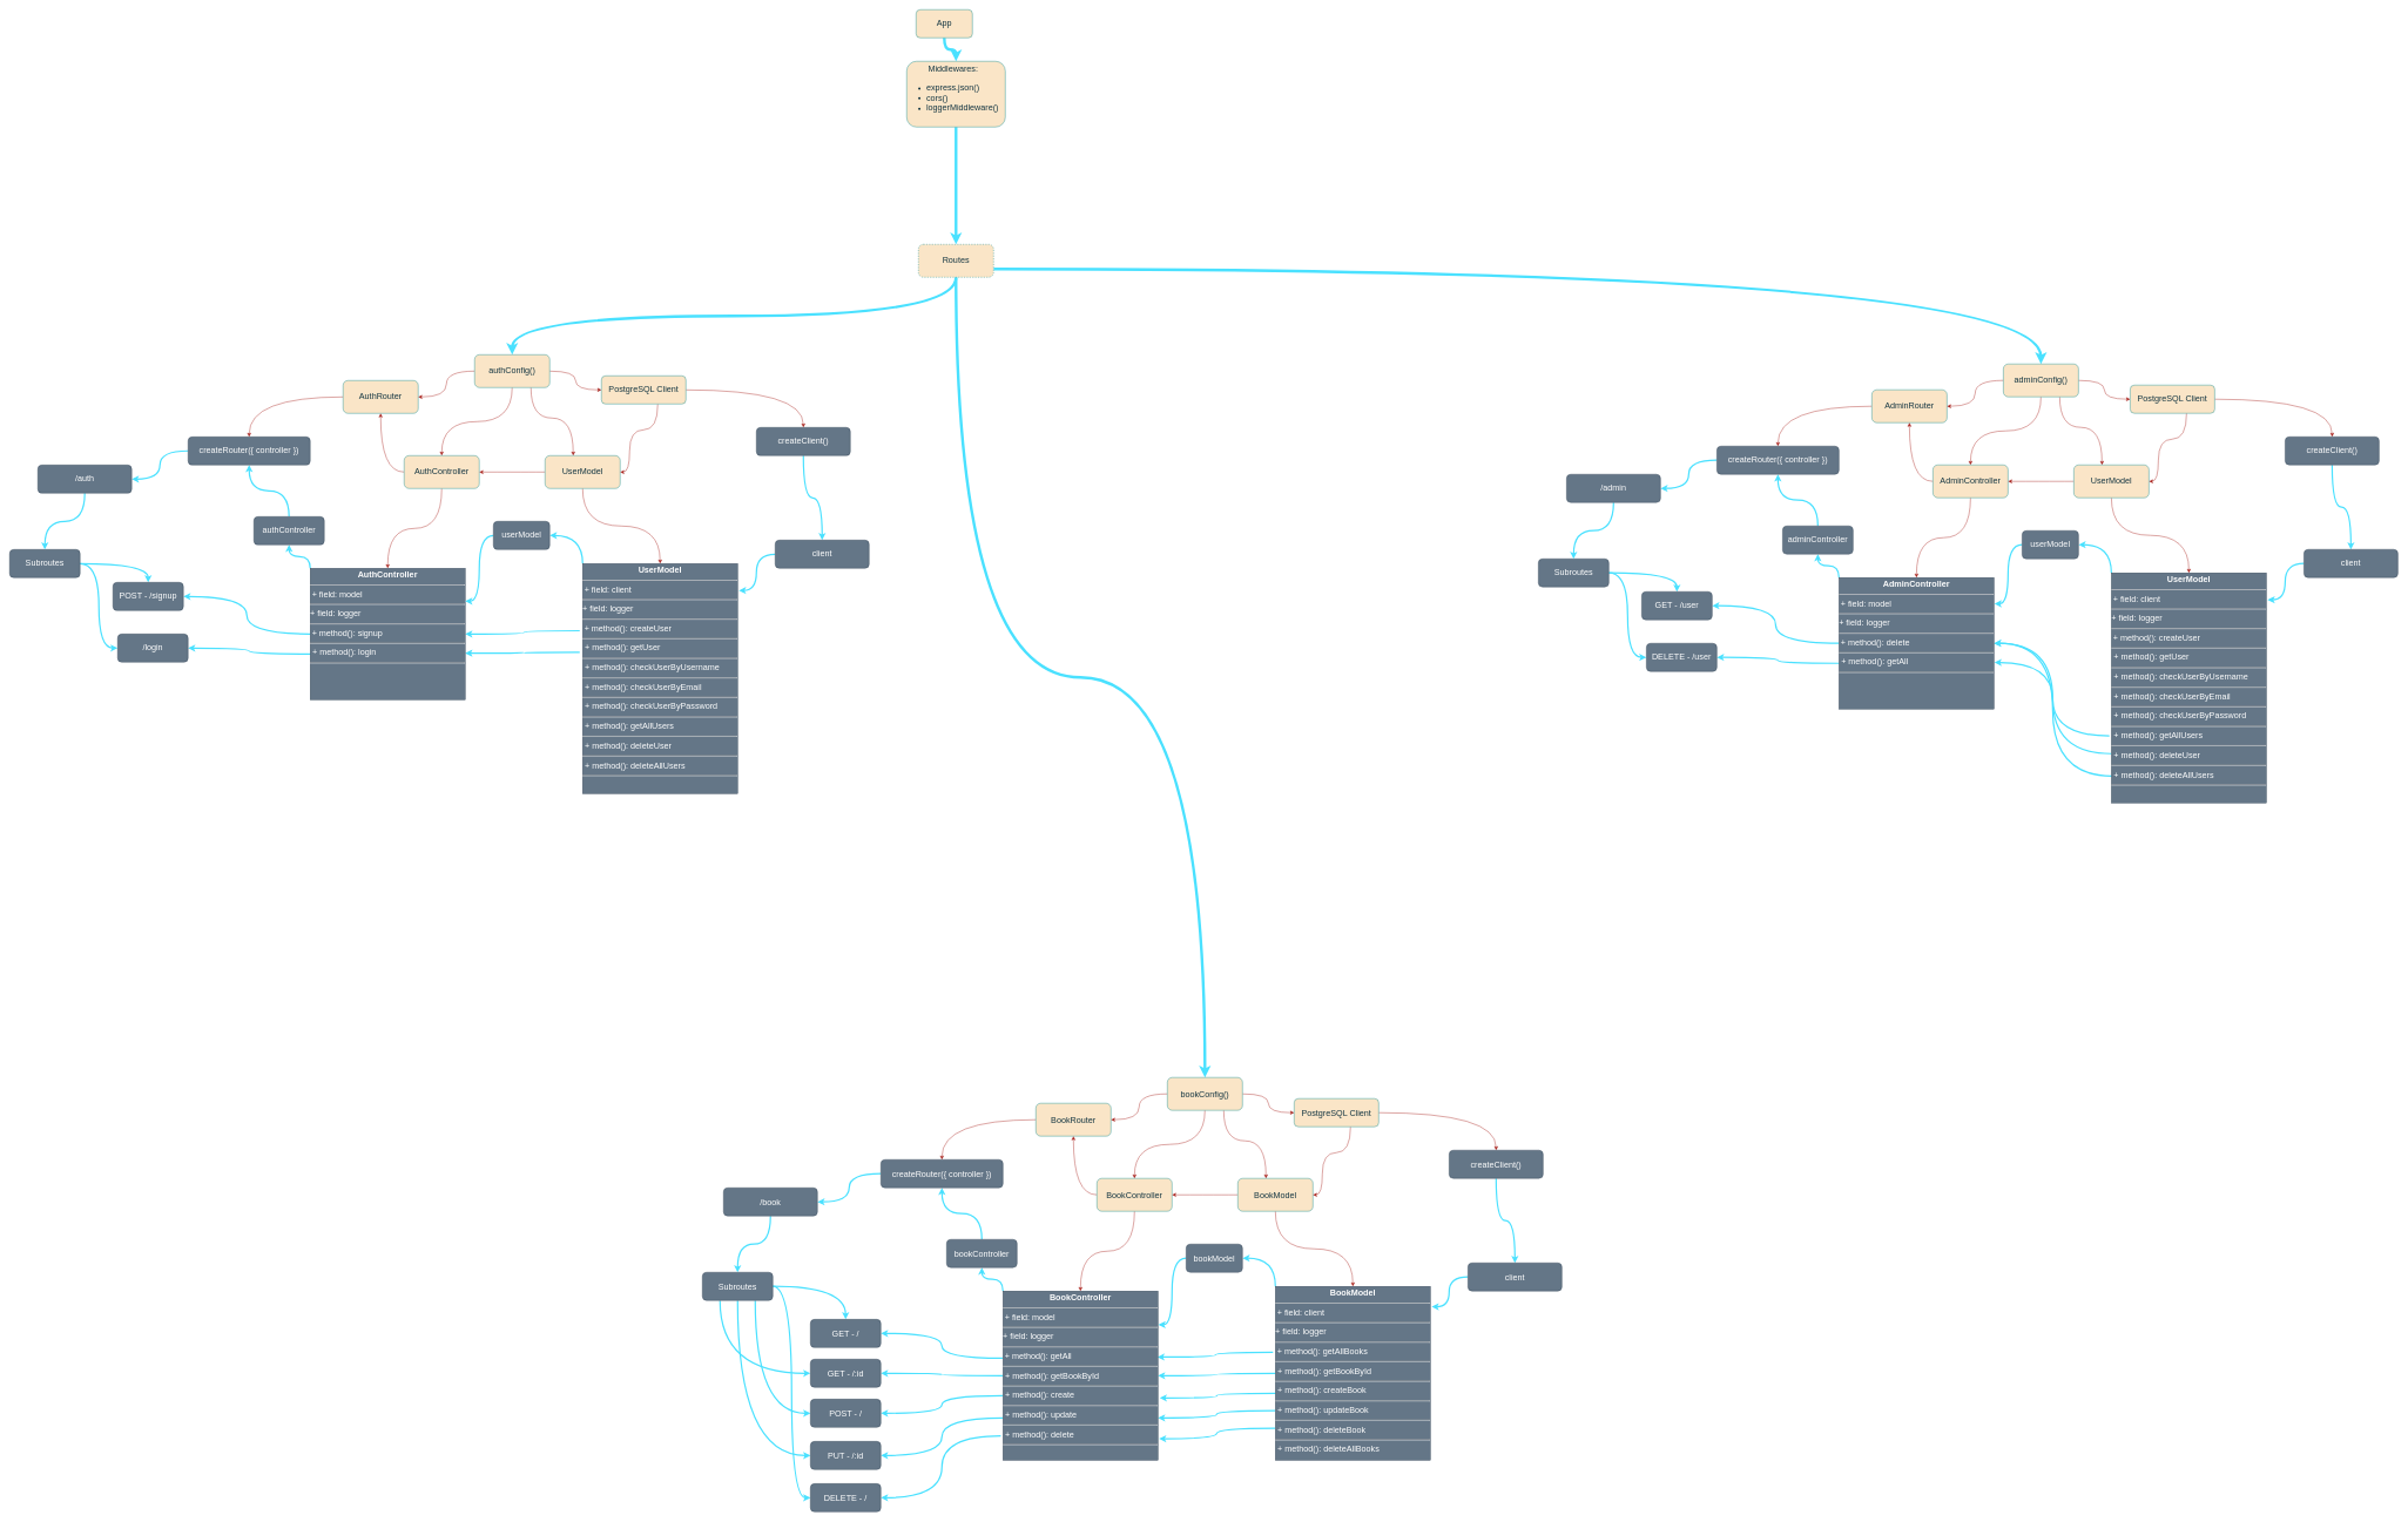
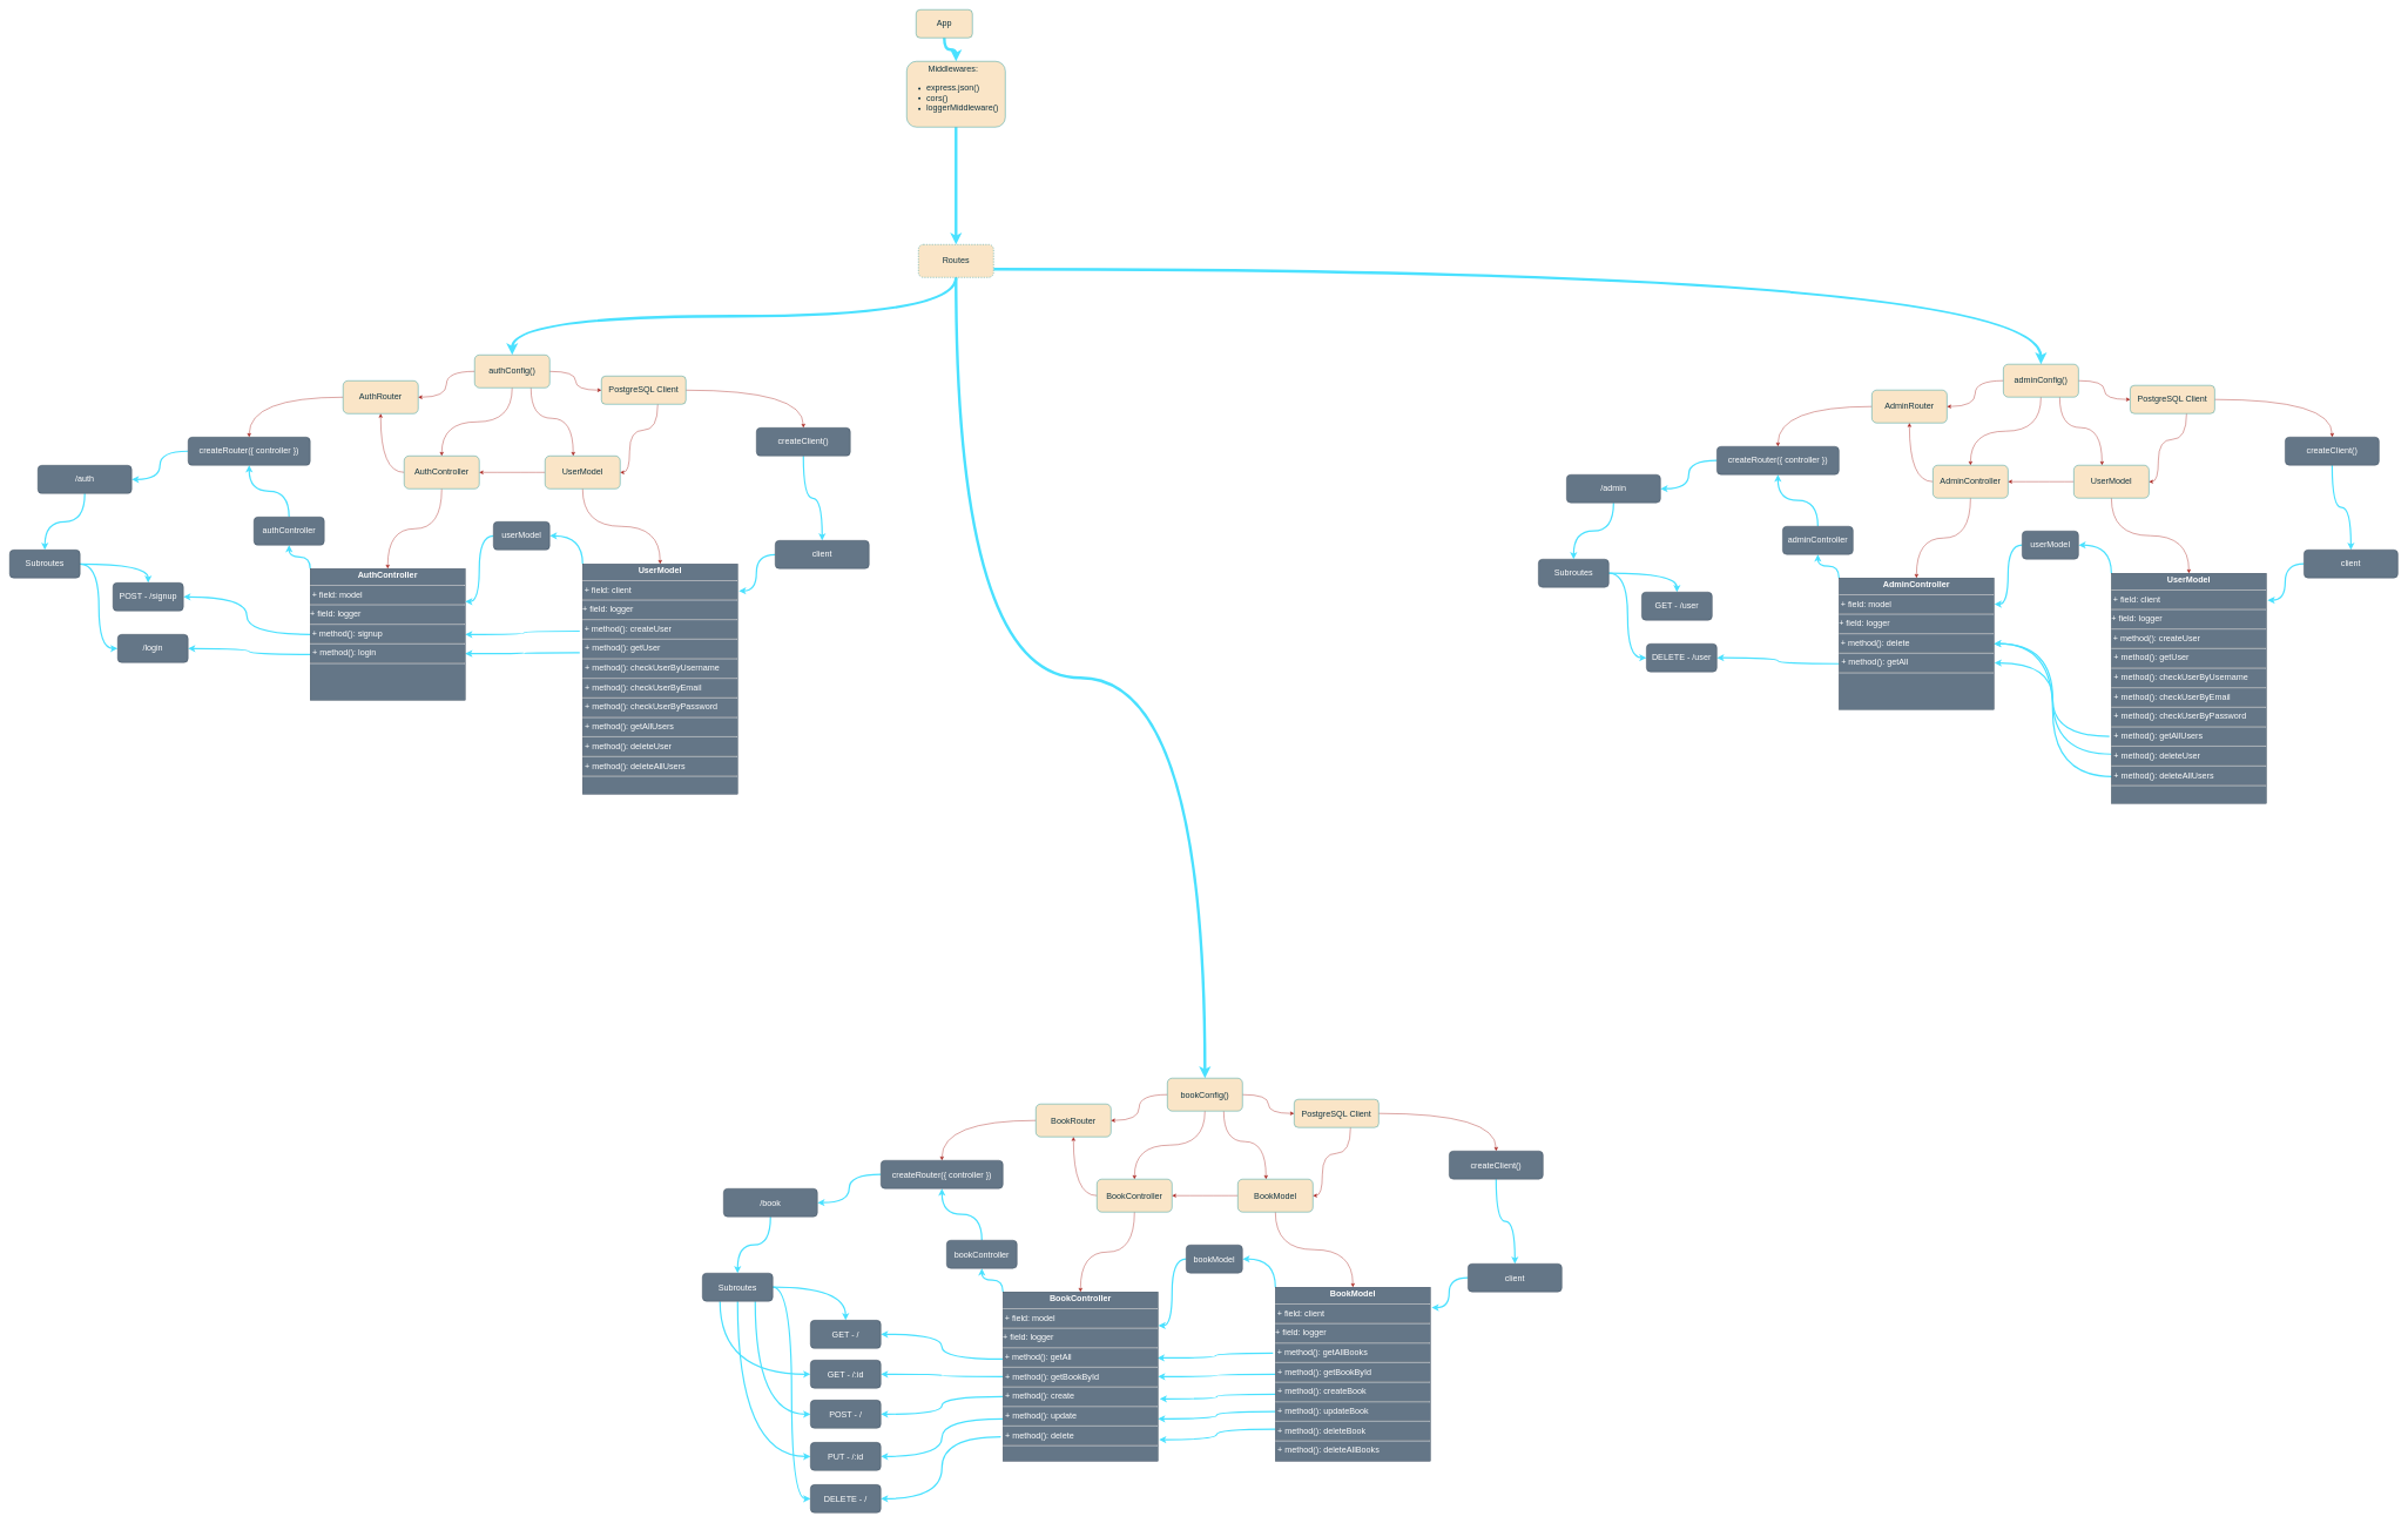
- <mxCell id="77" style="edgeStyle=orthogonalEdgeStyle;curved=1;rounded=0;orthogonalLoop=1;jettySize=auto;html=1;exitX=0;exitY=0.5;exitDx=0;exitDy=0;strokeColor=#4AE1FF;strokeWidth=3;fontSize=18;fontColor=#dae7ec;fillColor=#FAE5C7;" parent="1" source="79" target="89" edge="1"><mxGeometry relative="1" as="geometry" /></mxCell>
